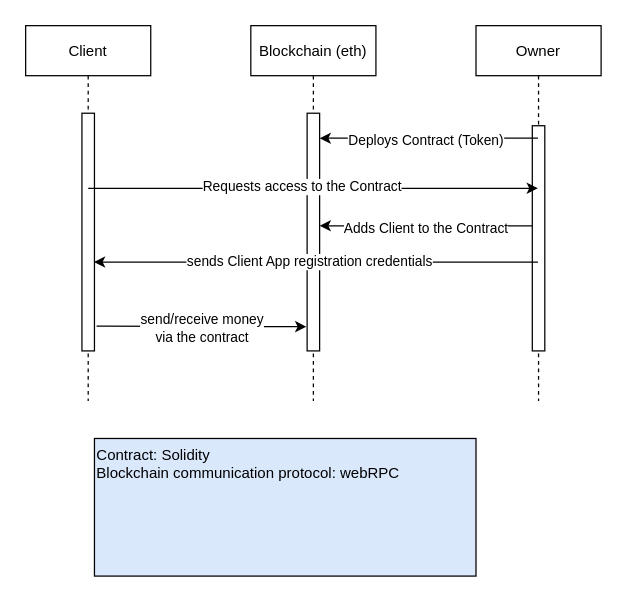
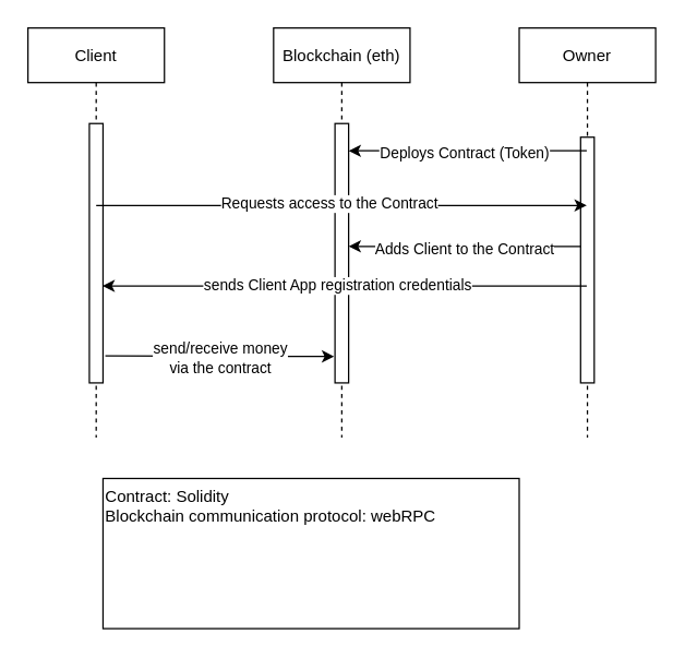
- <mxCell id="18" value="Contract: Solidity&lt;br&gt;Blockchain communication protocol: webRPC" style="rounded=0;whiteSpace=wrap;html=1;align=left;verticalAlign=top;fillColor=#dae8fc;" vertex="1" parent="1"><mxGeometry x="75" y="350" width="305" height="110" as="geometry" /></mxCell>
+ <mxCell id="18" value="Contract: Solidity&lt;br&gt;Blockchain communication protocol: webRPC" style="rounded=0;whiteSpace=wrap;html=1;align=left;verticalAlign=top;" vertex="1" parent="1"><mxGeometry x="75" y="350" width="305" height="110" as="geometry" /></mxCell>
